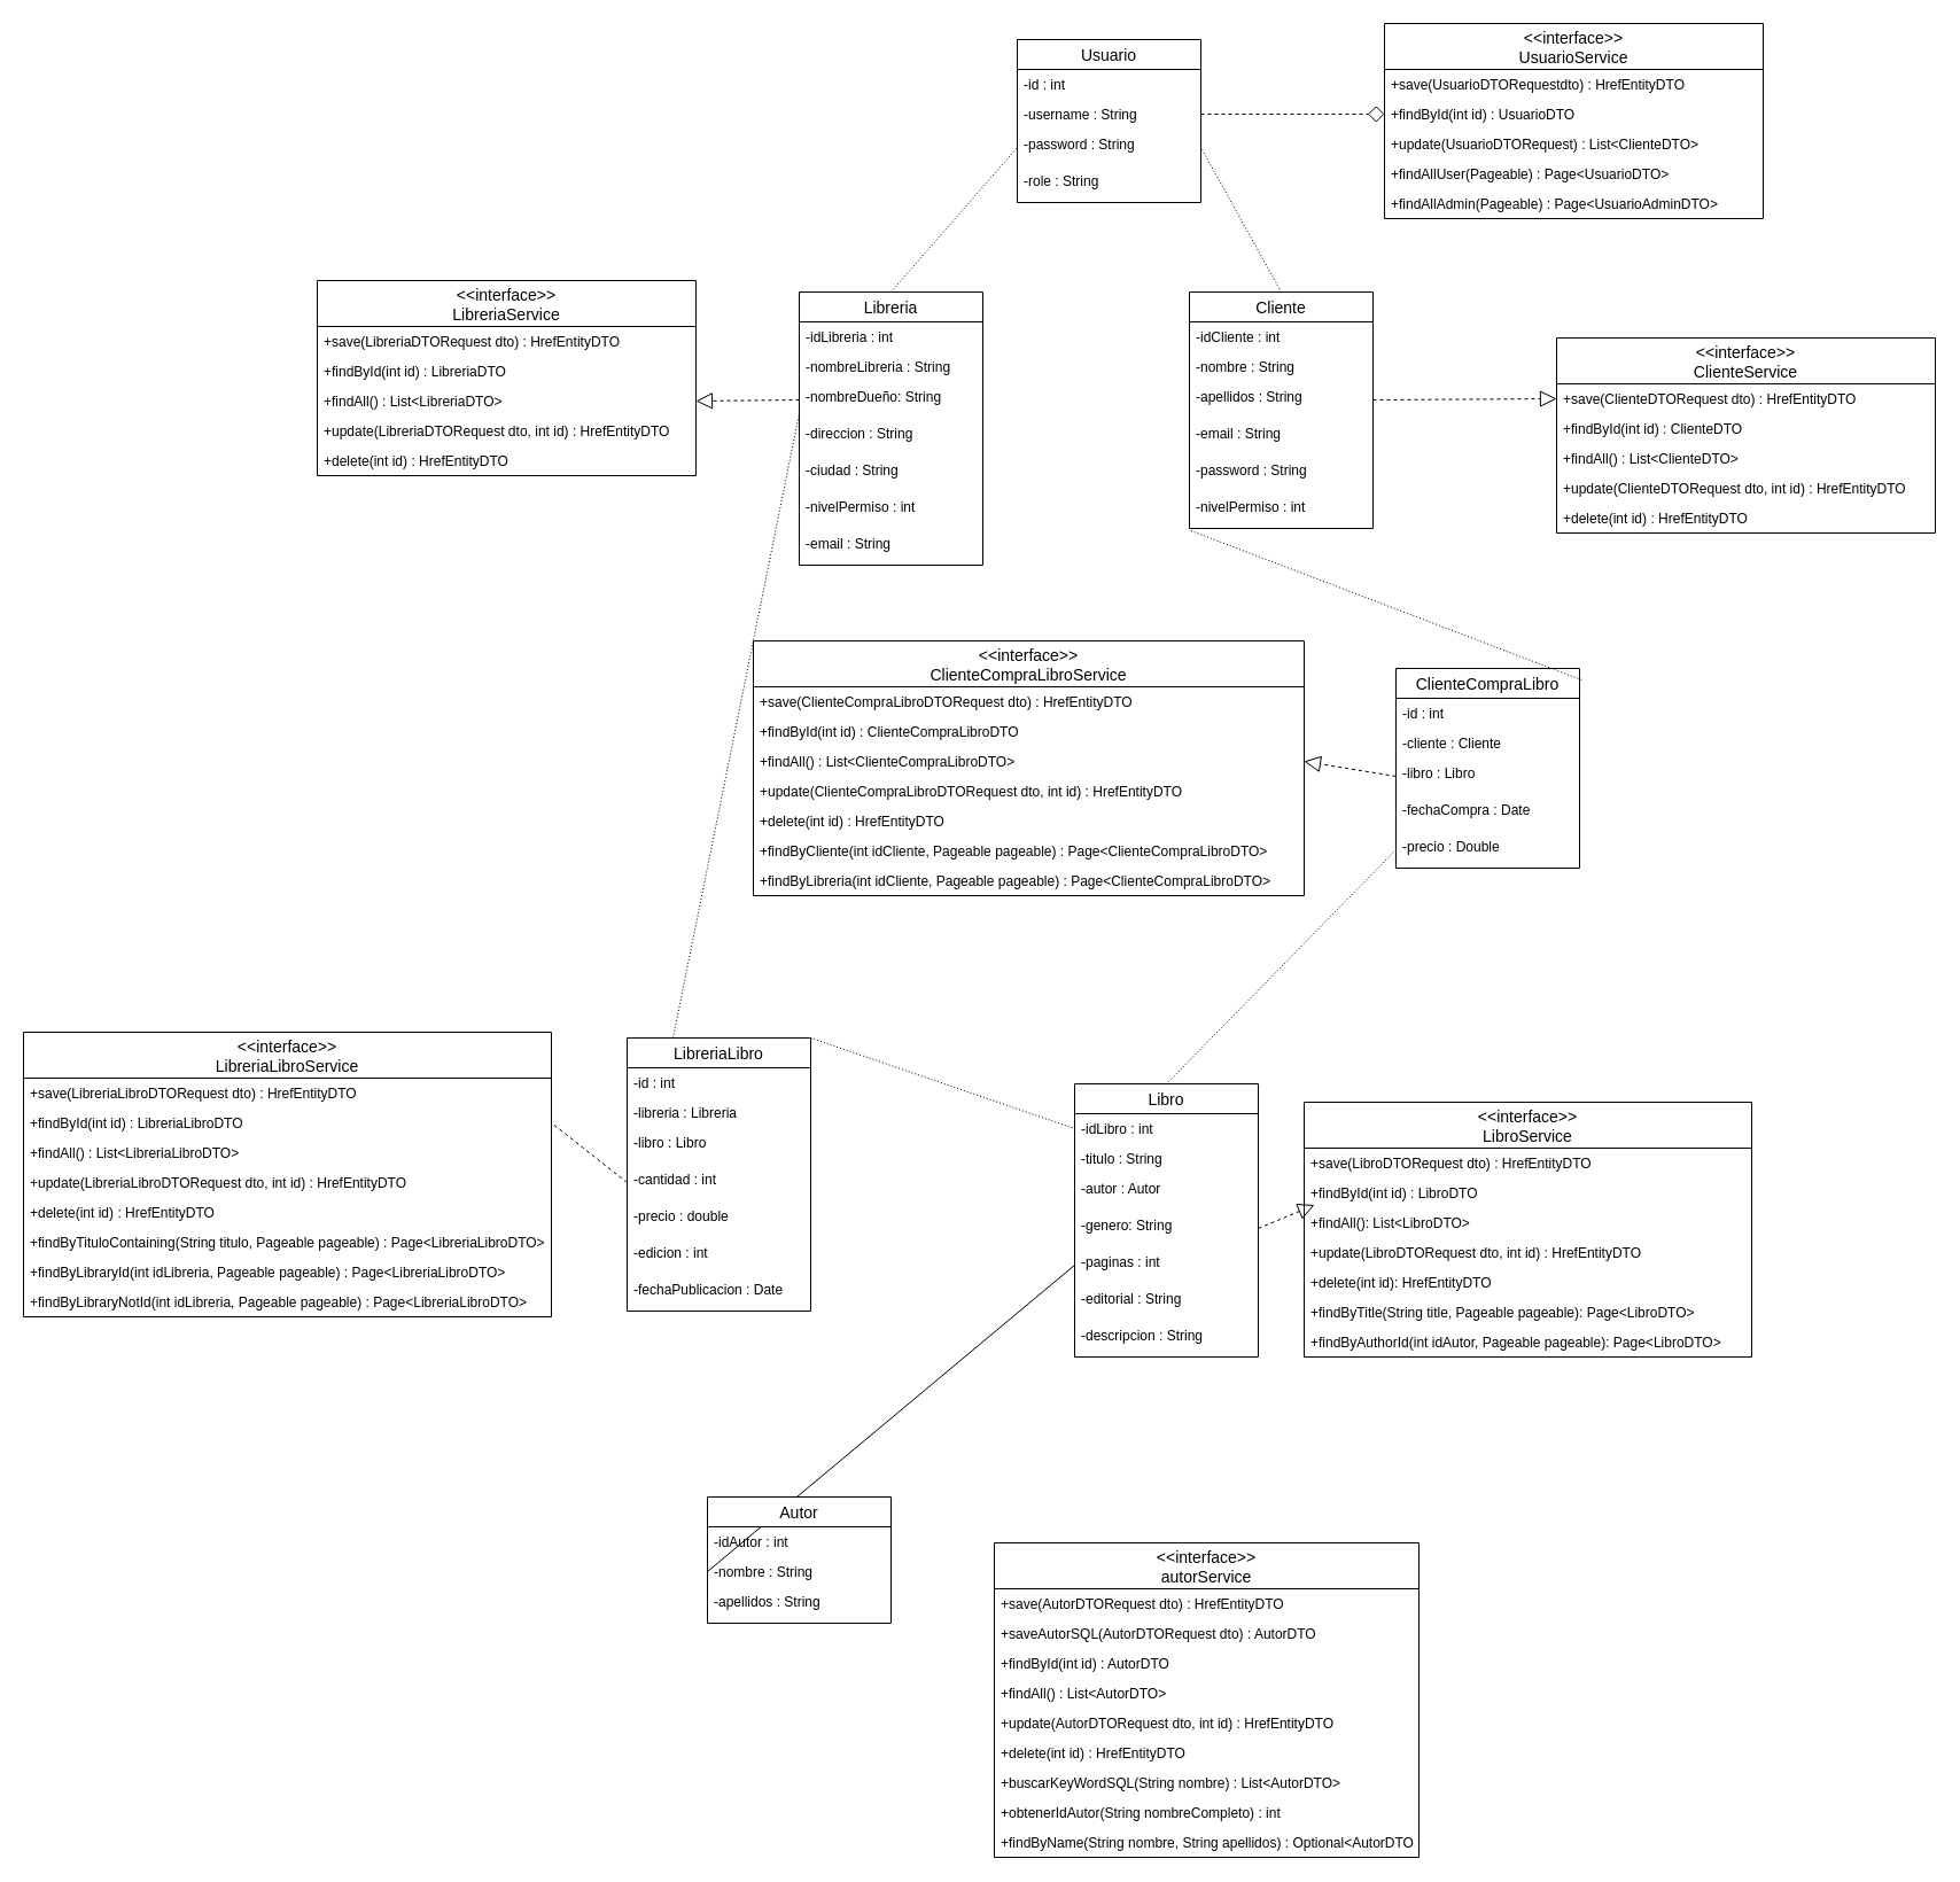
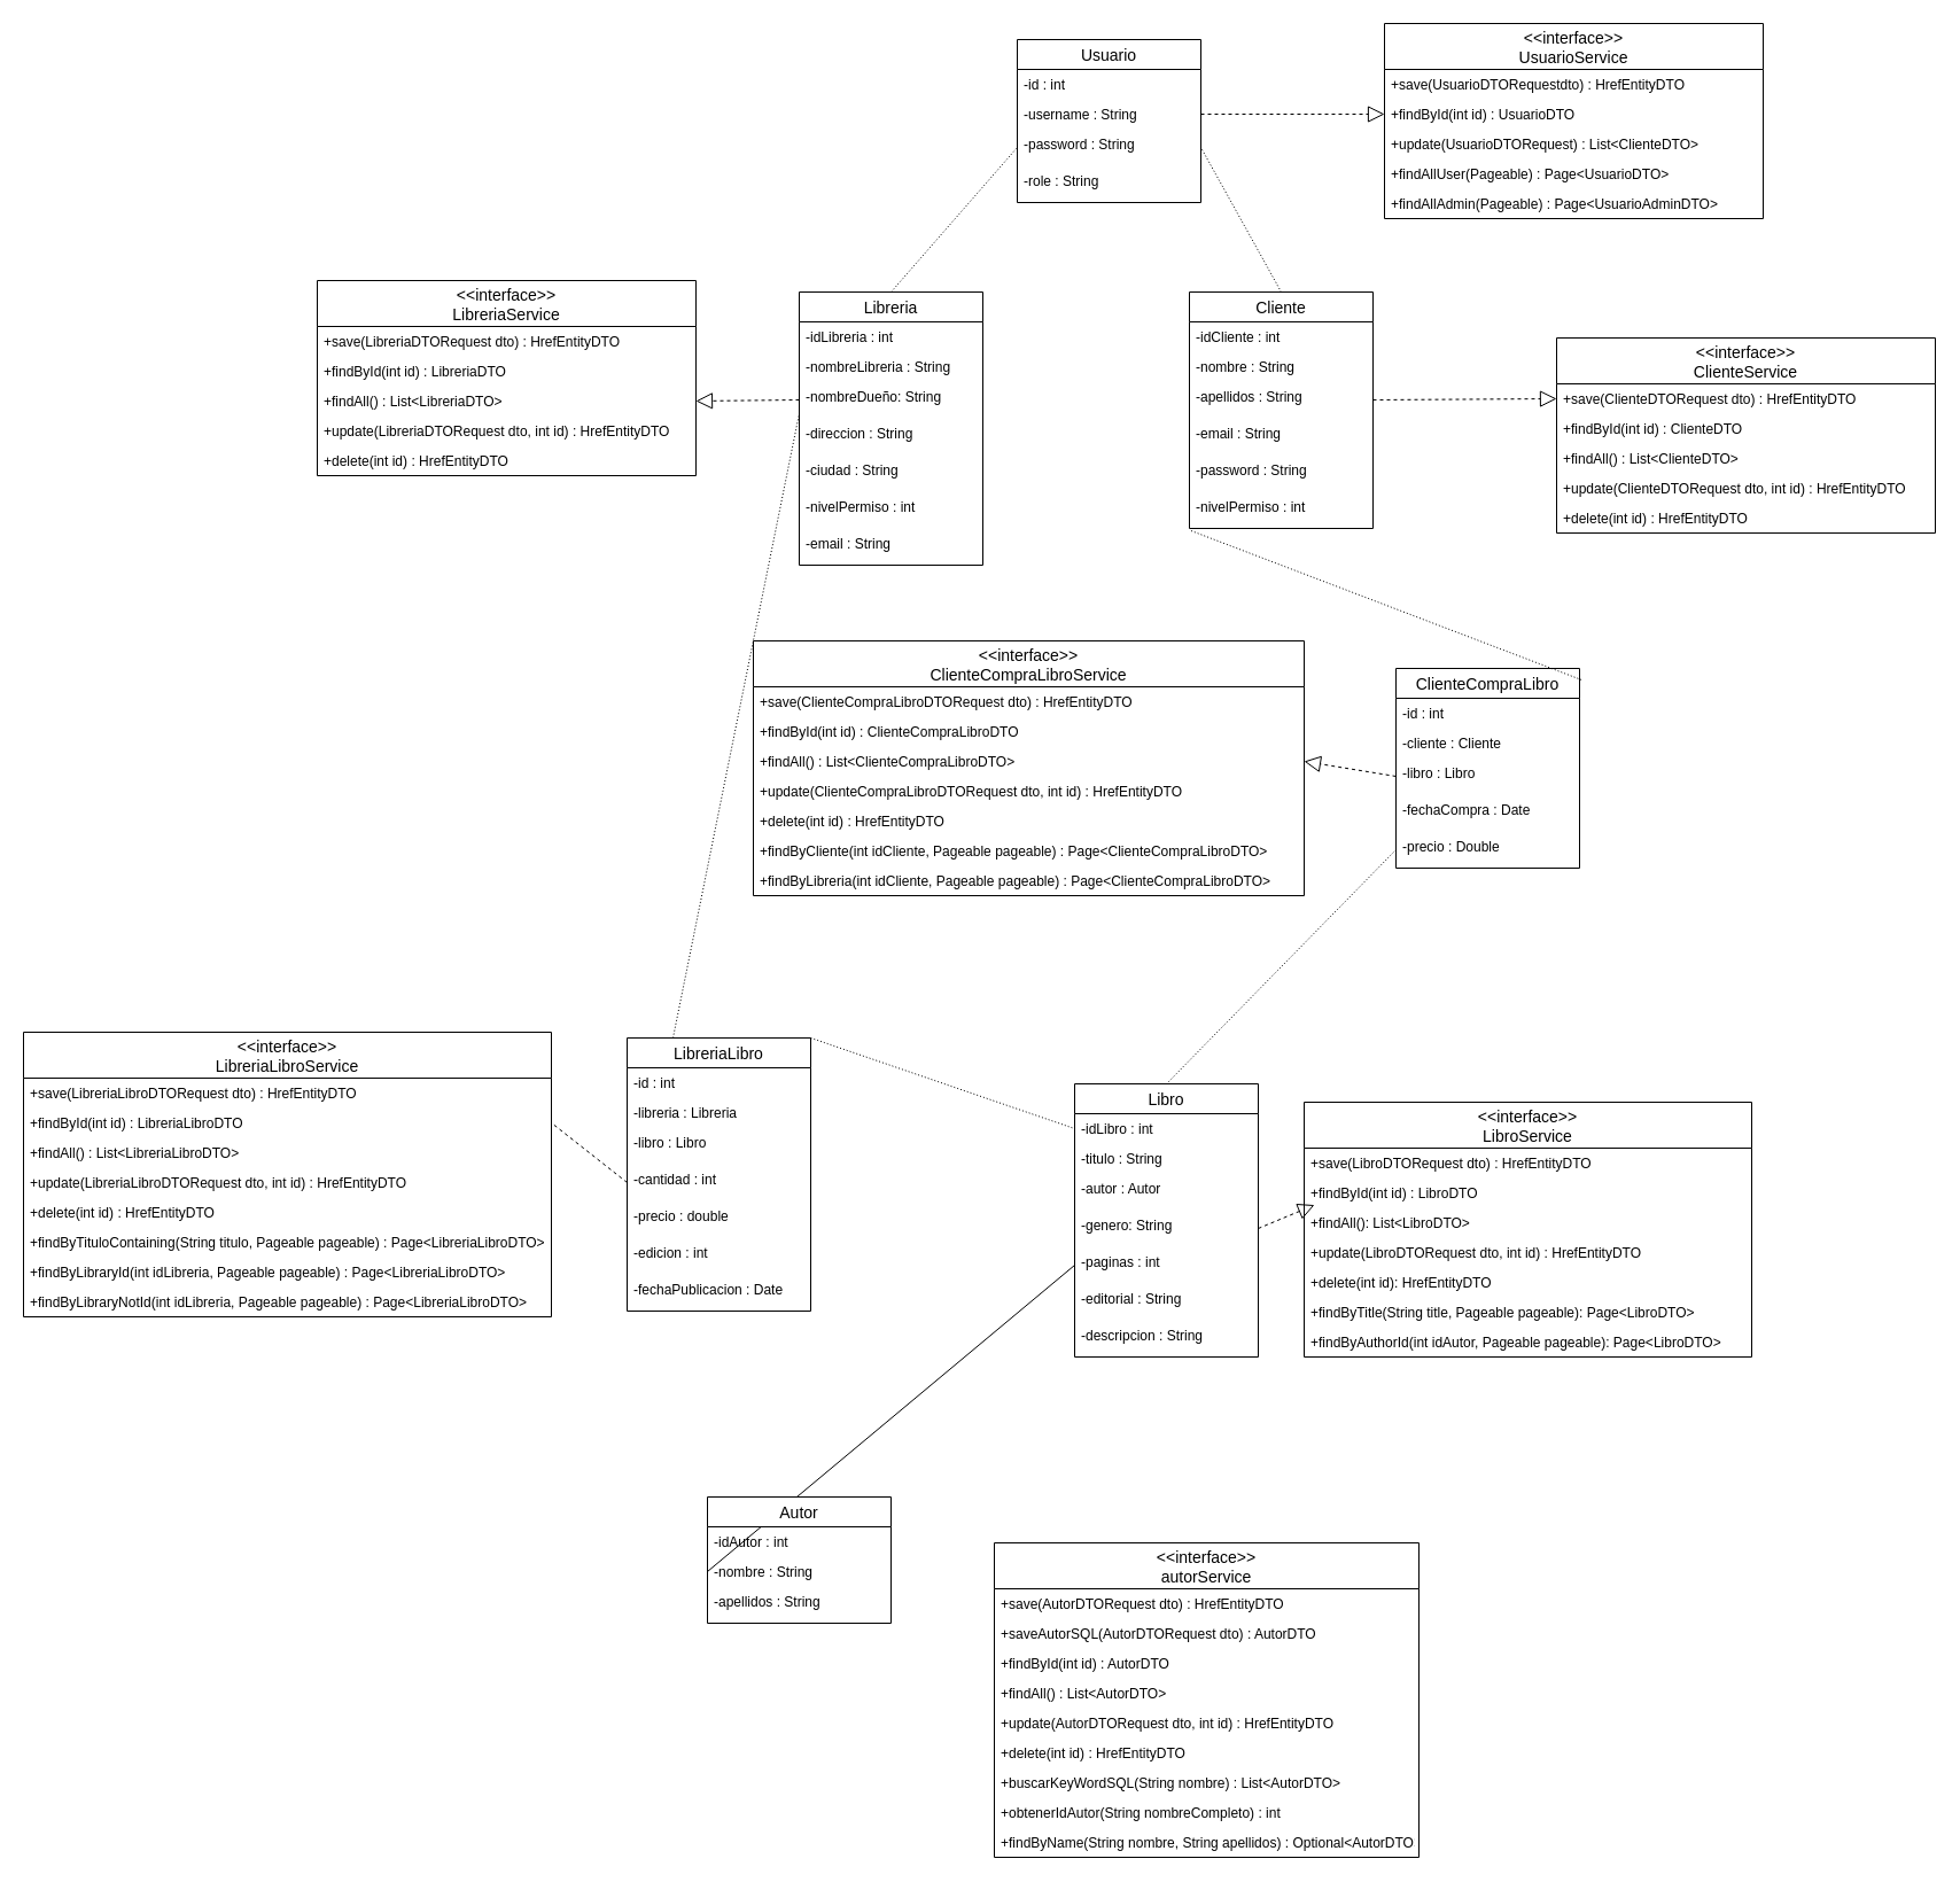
- <mxCell id="119" value="" style="endArrow=diamond;dashed=1;endFill=0;endSize=12;html=1;exitX=1;exitY=0.5;exitDx=0;exitDy=0;entryX=0;entryY=0.5;entryDx=0;entryDy=0;" edge="1" parent="1" source="106" target="115"><mxGeometry width="160" relative="1" as="geometry"><mxPoint x="1406" y="348" as="sourcePoint" /><mxPoint x="1546" y="307" as="targetPoint" /></mxGeometry></mxCell>
+ <mxCell id="119" value="" style="endArrow=block;dashed=1;endFill=0;endSize=12;html=1;exitX=1;exitY=0.5;exitDx=0;exitDy=0;entryX=0;entryY=0.5;entryDx=0;entryDy=0;" edge="1" parent="1" source="106" target="115"><mxGeometry width="160" relative="1" as="geometry"><mxPoint x="1406" y="348" as="sourcePoint" /><mxPoint x="1546" y="307" as="targetPoint" /></mxGeometry></mxCell>
